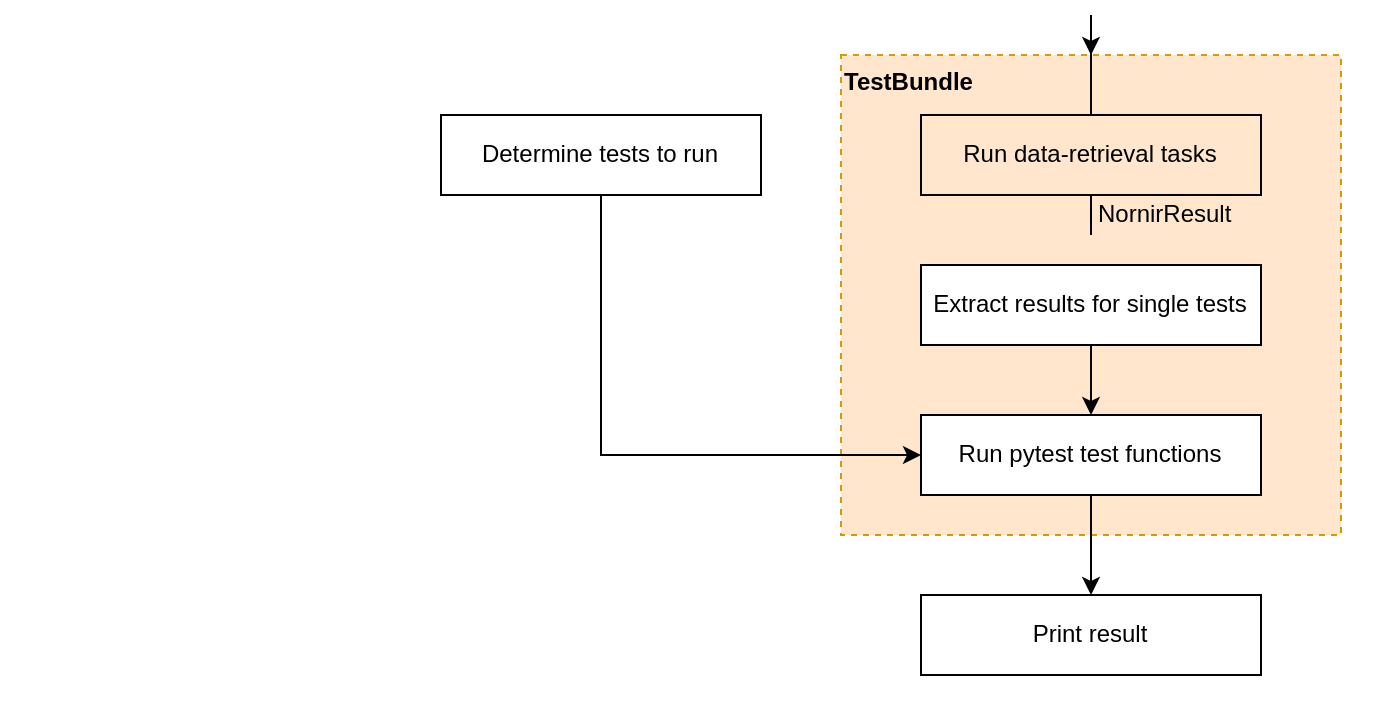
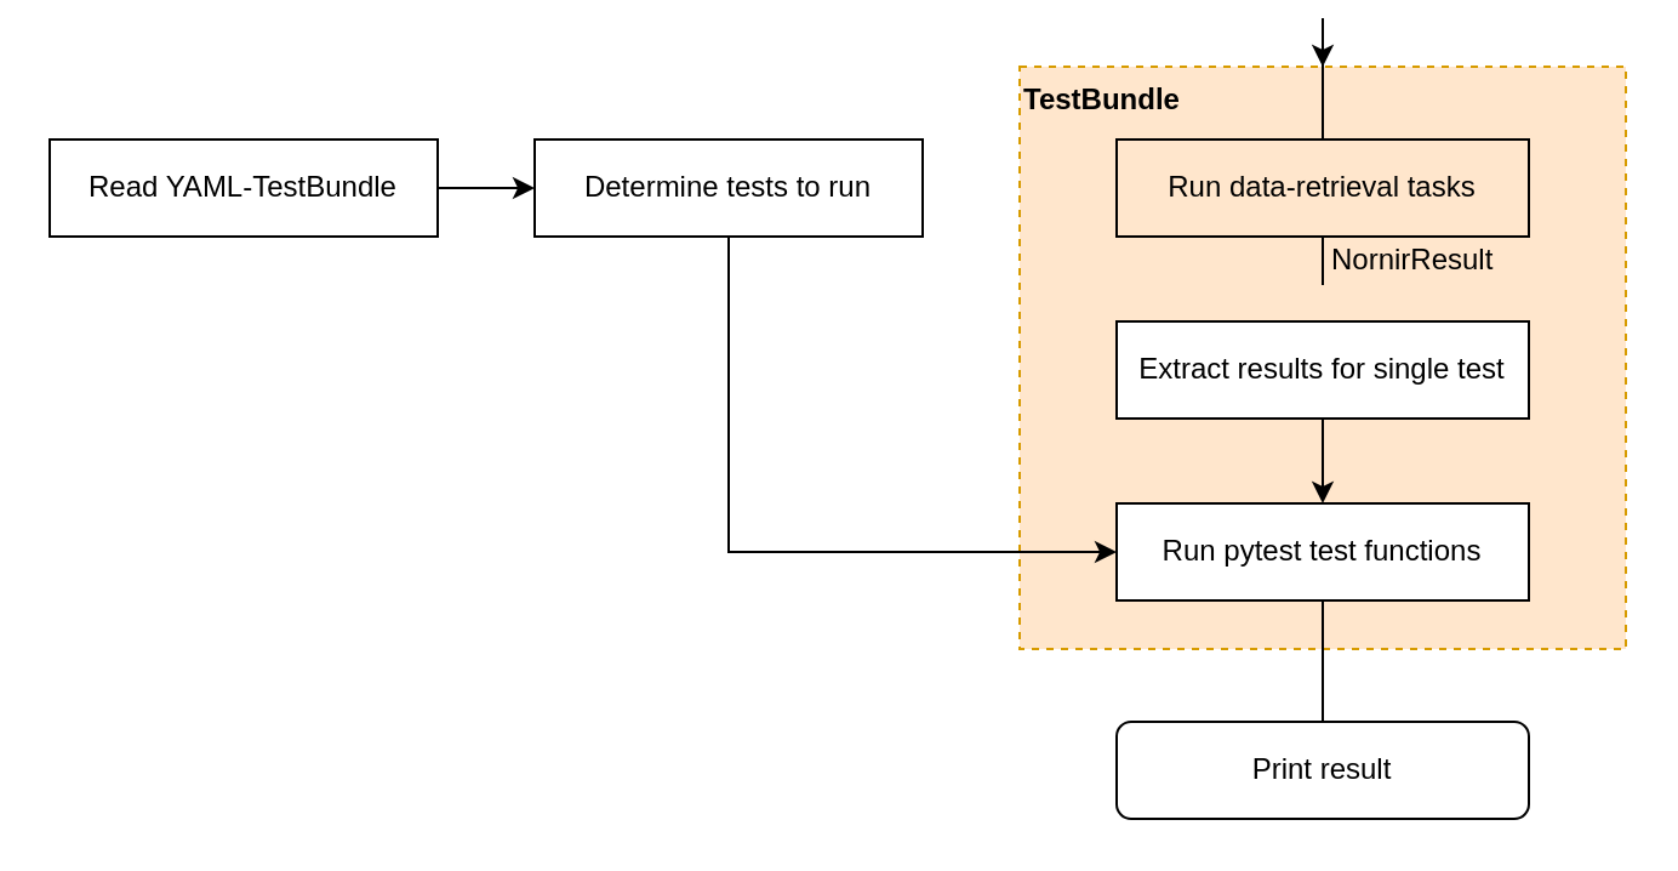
+ <mxCell id="4" value="Read YAML-TestBundle" style="rounded=0;whiteSpace=wrap;html=1;" vertex="1" parent="1"><mxGeometry x="20" y="50" width="160" height="40" as="geometry" /></mxCell>
+ <mxCell id="3" style="edgeStyle=orthogonalEdgeStyle;rounded=0;orthogonalLoop=1;jettySize=auto;html=1;exitX=1;exitY=0.5;exitDx=0;exitDy=0;entryX=0;entryY=0.5;entryDx=0;entryDy=0;" edge="1" parent="1" source="4" target="6"><mxGeometry relative="1" as="geometry" /></mxCell>
- <mxCell id="10" value="Extract results for single tests" style="rounded=0;whiteSpace=wrap;html=1;" vertex="1" parent="1"><mxGeometry x="460" y="125" width="170" height="40" as="geometry" /></mxCell>
+ <mxCell id="10" value="Extract results for single test" style="rounded=0;whiteSpace=wrap;html=1;" vertex="1" parent="1"><mxGeometry x="460" y="125" width="170" height="40" as="geometry" /></mxCell>
- <mxCell id="7" value="" style="edgeStyle=orthogonalEdgeStyle;rounded=0;orthogonalLoop=1;jettySize=auto;html=1;" edge="1" parent="1" source="8" target="13"><mxGeometry relative="1" as="geometry" /></mxCell>
+ <mxCell id="7" value="" style="edgeStyle=orthogonalEdgeStyle;rounded=0;orthogonalLoop=1;jettySize=auto;html=1;endArrow=none;" edge="1" parent="1" source="8" target="13"><mxGeometry relative="1" as="geometry" /></mxCell>
- <mxCell id="13" value="Print result" style="rounded=0;whiteSpace=wrap;html=1;" vertex="1" parent="1"><mxGeometry x="460" y="290" width="170" height="40" as="geometry" /></mxCell>
+ <mxCell id="13" value="Print result" style="whiteSpace=wrap;html=1;rounded=1;" vertex="1" parent="1"><mxGeometry x="460" y="290" width="170" height="40" as="geometry" /></mxCell>
